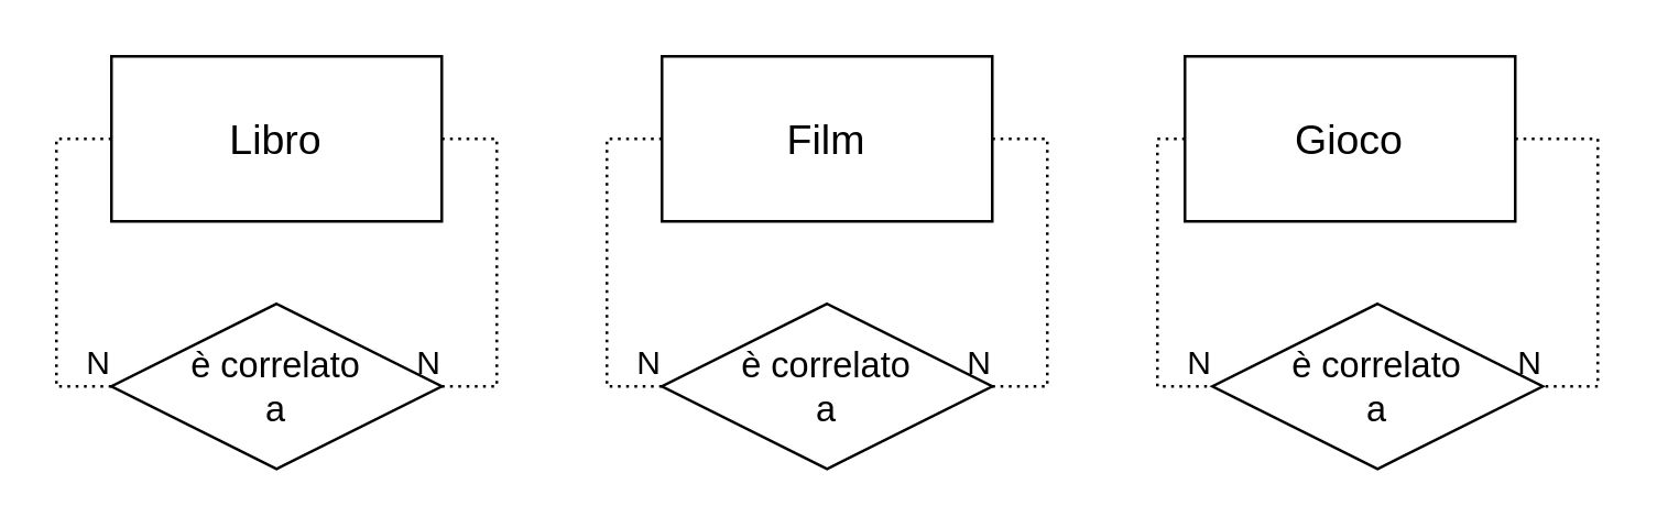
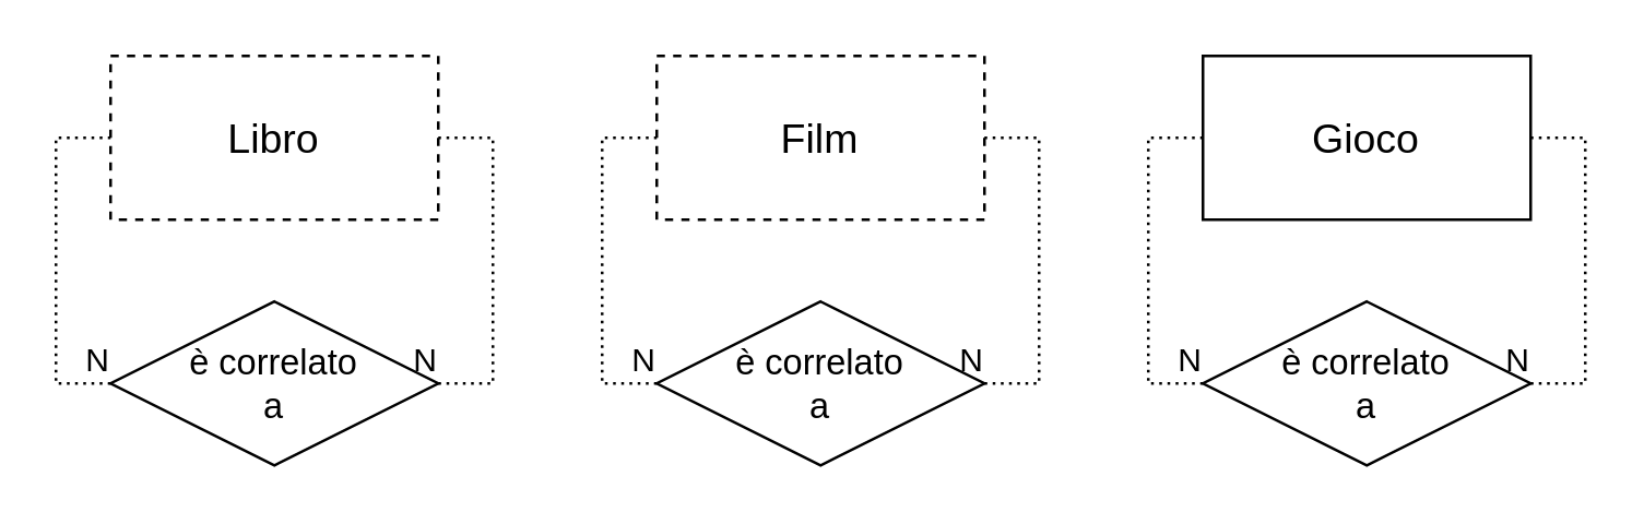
- <mxCell id="14" value="Libro" style="rounded=0;whiteSpace=wrap;html=1;fontSize=15;" parent="1" vertex="1"><mxGeometry x="40" y="20" width="120" height="60" as="geometry" /></mxCell>
+ <mxCell id="14" value="Libro" style="rounded=0;whiteSpace=wrap;html=1;fontSize=15;dashed=1;" parent="1" vertex="1"><mxGeometry x="40" y="20" width="120" height="60" as="geometry" /></mxCell>
- <mxCell id="2" value="Film" style="rounded=0;whiteSpace=wrap;html=1;fontSize=15;" parent="1" vertex="1"><mxGeometry x="240" y="20" width="120" height="60" as="geometry" /></mxCell>
+ <mxCell id="2" value="Film" style="rounded=0;whiteSpace=wrap;html=1;fontSize=15;dashed=1;" parent="1" vertex="1"><mxGeometry x="240" y="20" width="120" height="60" as="geometry" /></mxCell>
- <mxCell id="8" value="Gioco" style="rounded=0;whiteSpace=wrap;html=1;fontSize=15;" parent="1" vertex="1"><mxGeometry x="430" y="20" width="120" height="60" as="geometry" /></mxCell>
+ <mxCell id="8" value="Gioco" style="rounded=0;whiteSpace=wrap;html=1;fontSize=15;" parent="1" vertex="1"><mxGeometry x="440" y="20" width="120" height="60" as="geometry" /></mxCell>
